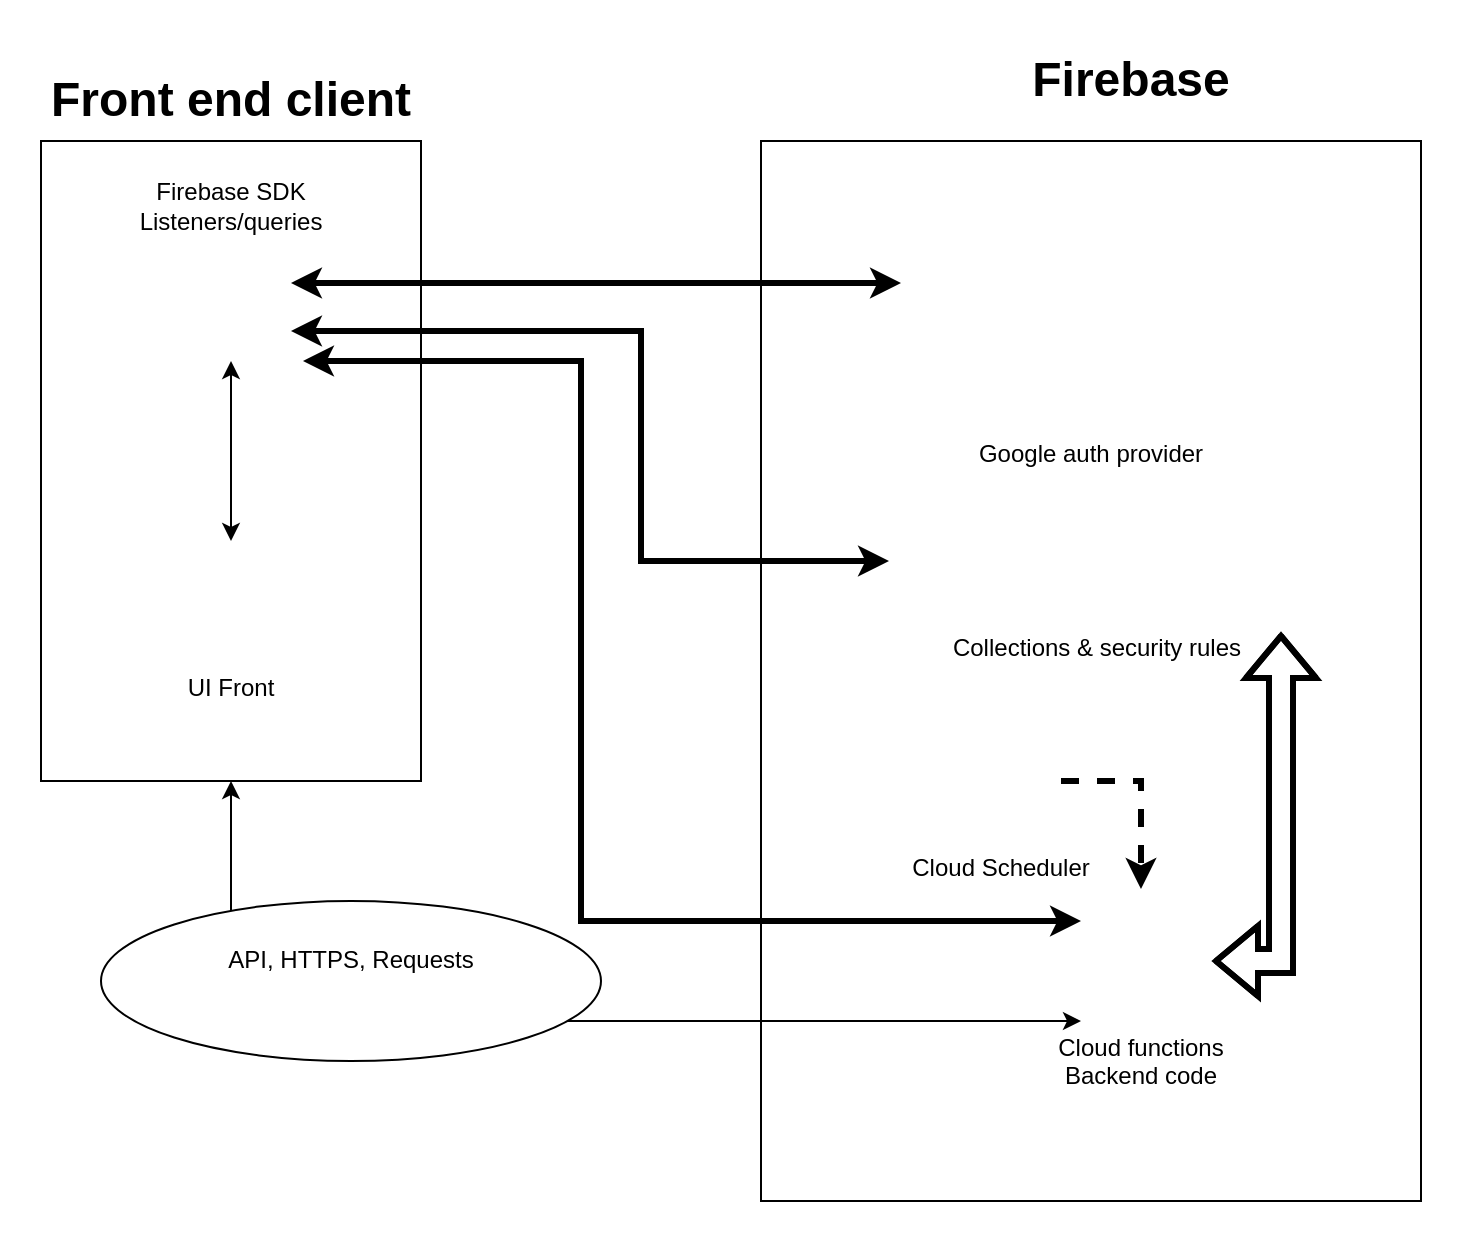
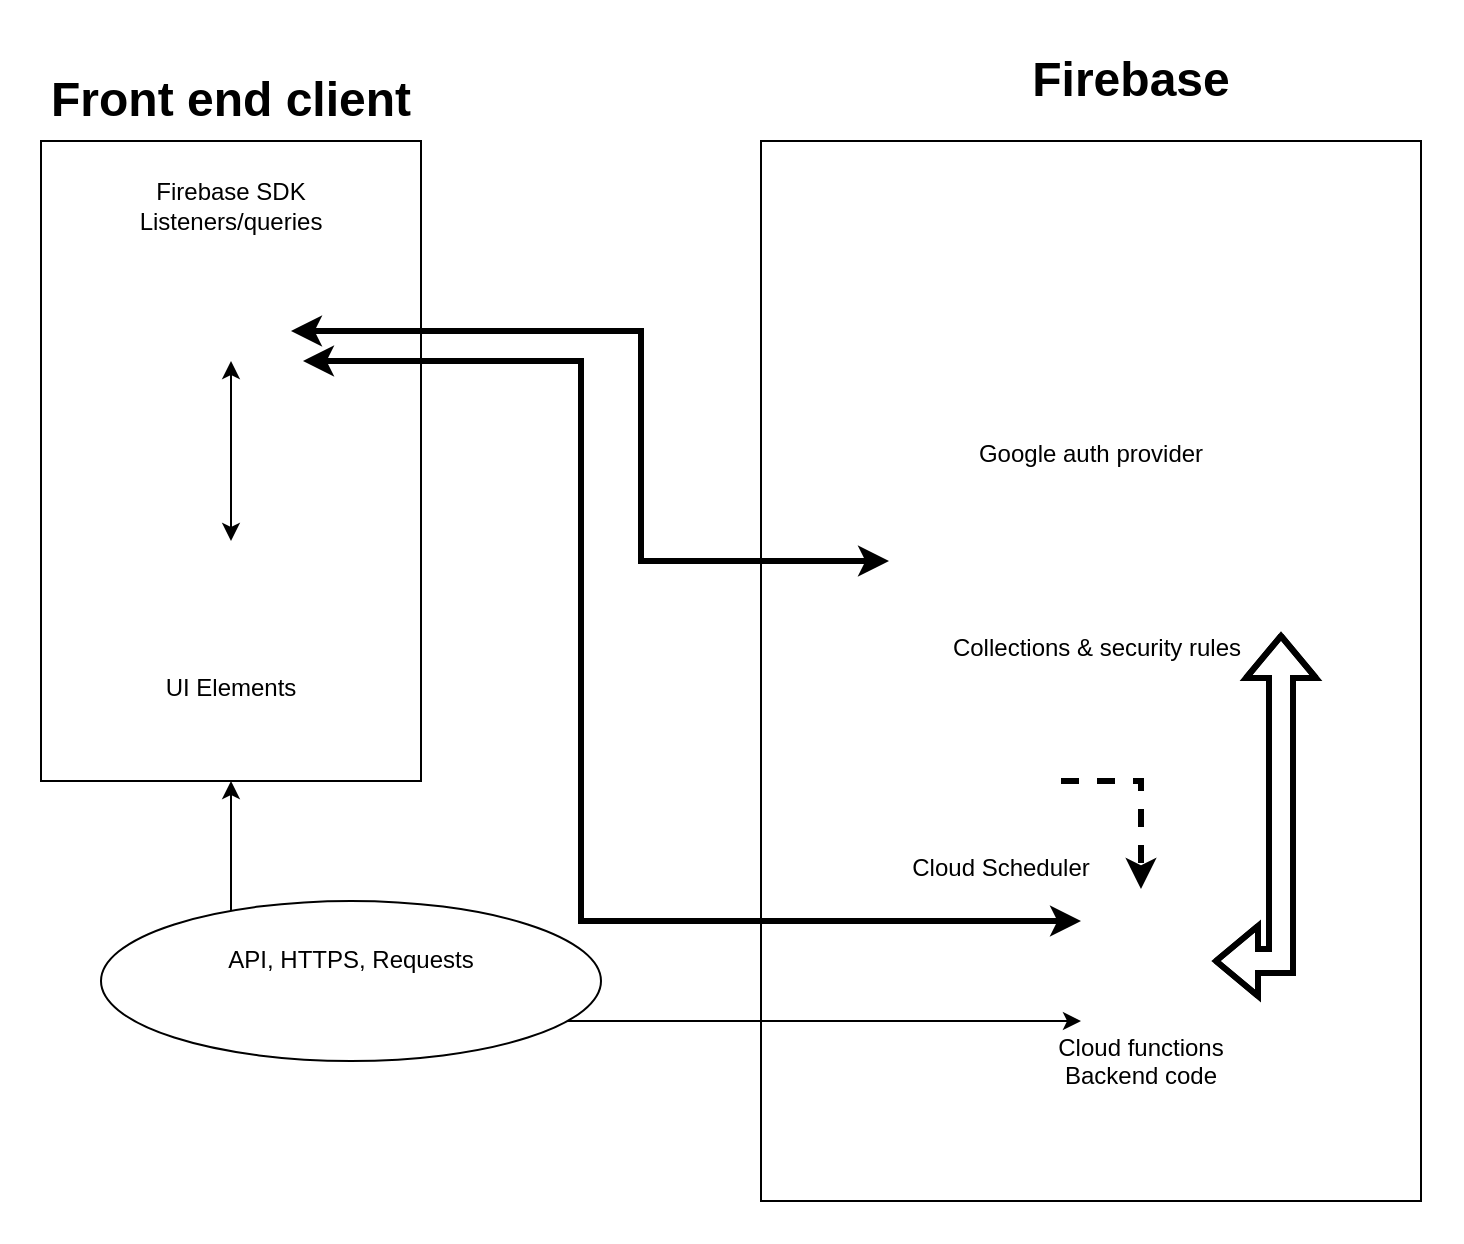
- <mxCell id="5" style="edgeStyle=orthogonalEdgeStyle;rounded=0;orthogonalLoop=1;jettySize=auto;html=1;strokeWidth=3;startArrow=classic;startFill=1;" edge="1" parent="1" source="8" target="13"><mxGeometry relative="1" as="geometry"><Array as="points"><mxPoint x="220" y="141" /><mxPoint x="220" y="141" /></Array></mxGeometry></mxCell>
- <mxCell id="10" value="UI Front" style="shape=image;html=1;verticalLabelPosition=bottom;verticalAlign=top;imageAspect=0;image=https://upload.wikimedia.org/wikipedia/commons/thumb/a/a7/React-icon.svg/1200px-React-icon.svg.png;" vertex="1" parent="1"><mxGeometry x="72.5" y="270" width="85" height="60" as="geometry" /></mxCell>
+ <mxCell id="10" value="UI Elements" style="shape=image;html=1;verticalLabelPosition=bottom;verticalAlign=top;imageAspect=0;image=https://upload.wikimedia.org/wikipedia/commons/thumb/a/a7/React-icon.svg/1200px-React-icon.svg.png;" vertex="1" parent="1"><mxGeometry x="72.5" y="270" width="85" height="60" as="geometry" /></mxCell>
